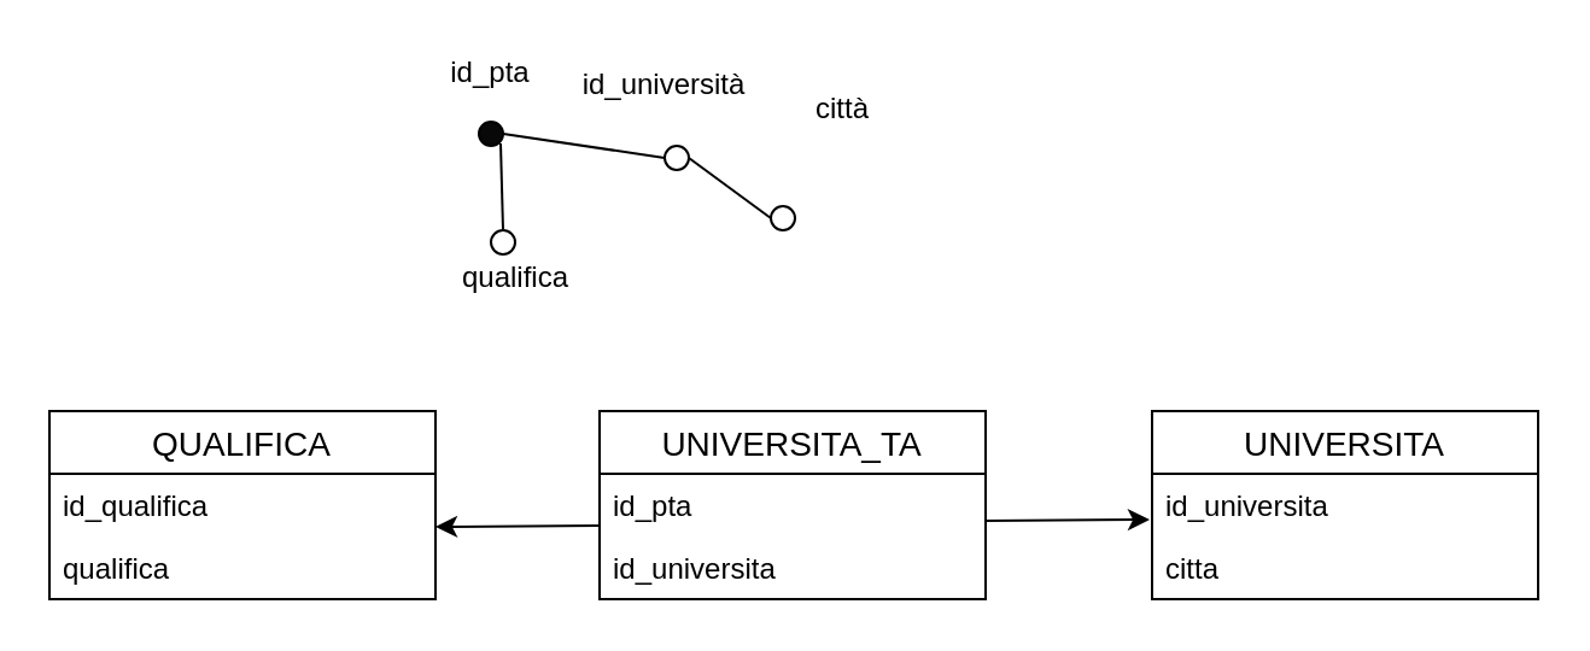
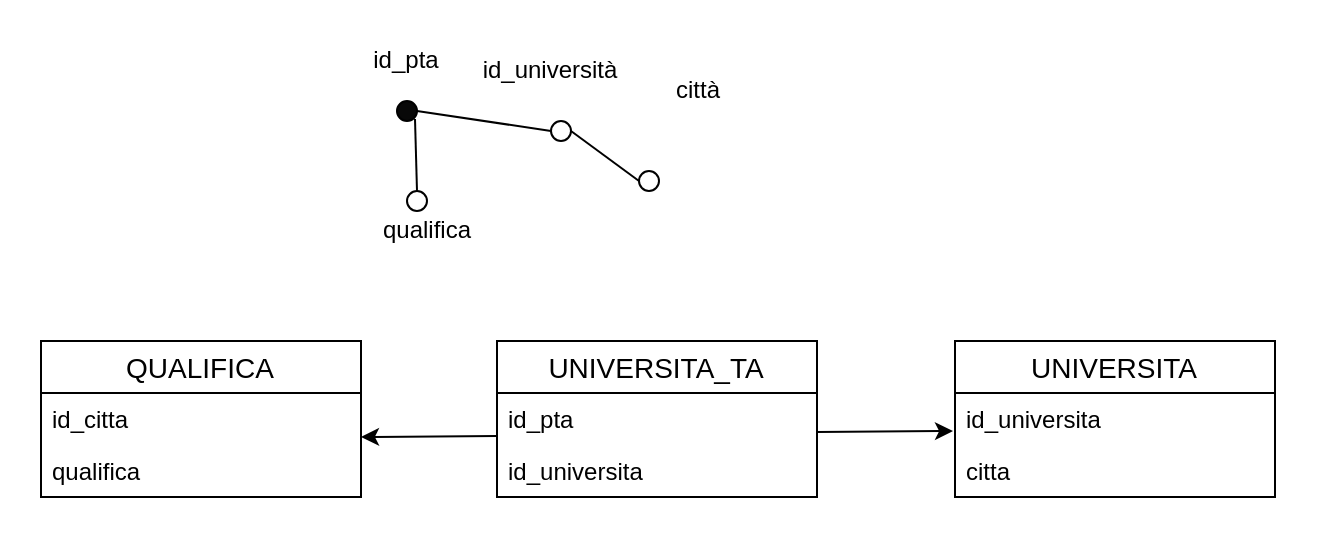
- <mxCell id="19" value="id_qualifica" style="text;strokeColor=none;fillColor=none;spacingLeft=4;spacingRight=4;overflow=hidden;rotatable=0;points=[[0,0.5],[1,0.5]];portConstraint=eastwest;fontSize=12;" vertex="1" parent="18"><mxGeometry y="26" width="160" height="26" as="geometry" /></mxCell>
+ <mxCell id="19" value="id_citta" style="text;strokeColor=none;fillColor=none;spacingLeft=4;spacingRight=4;overflow=hidden;rotatable=0;points=[[0,0.5],[1,0.5]];portConstraint=eastwest;fontSize=12;" vertex="1" parent="18"><mxGeometry y="26" width="160" height="26" as="geometry" /></mxCell>
